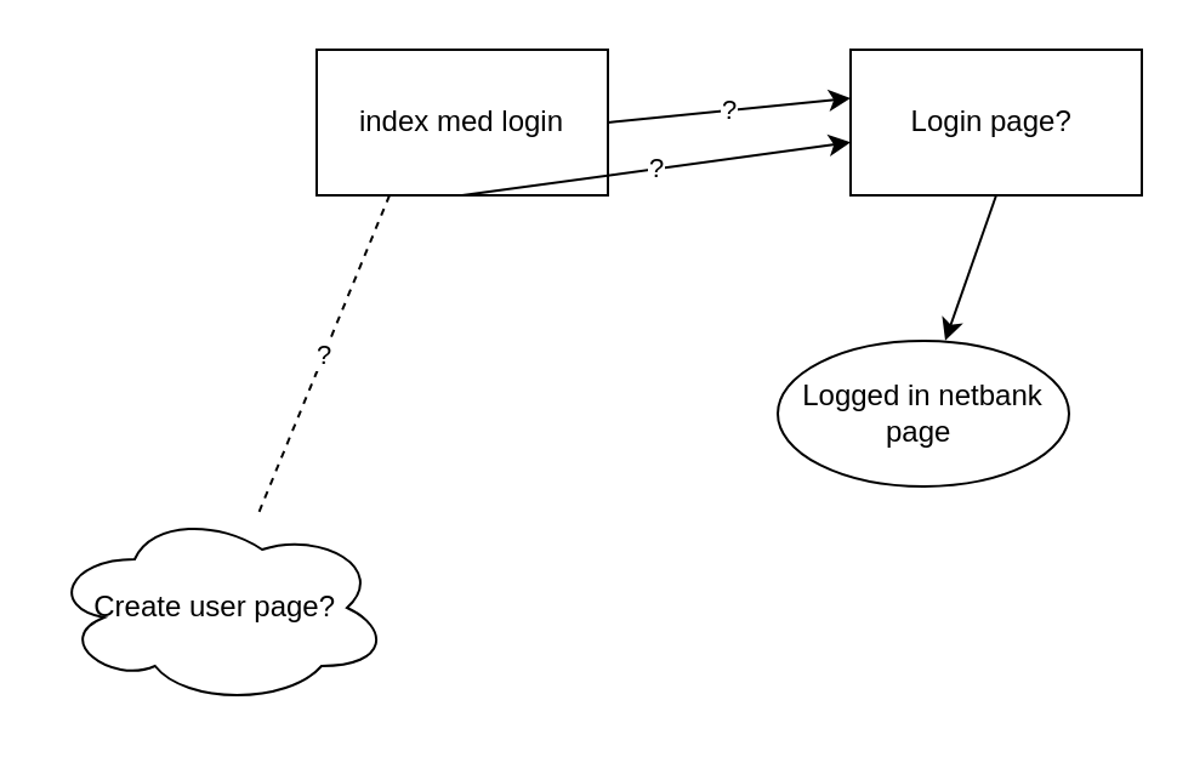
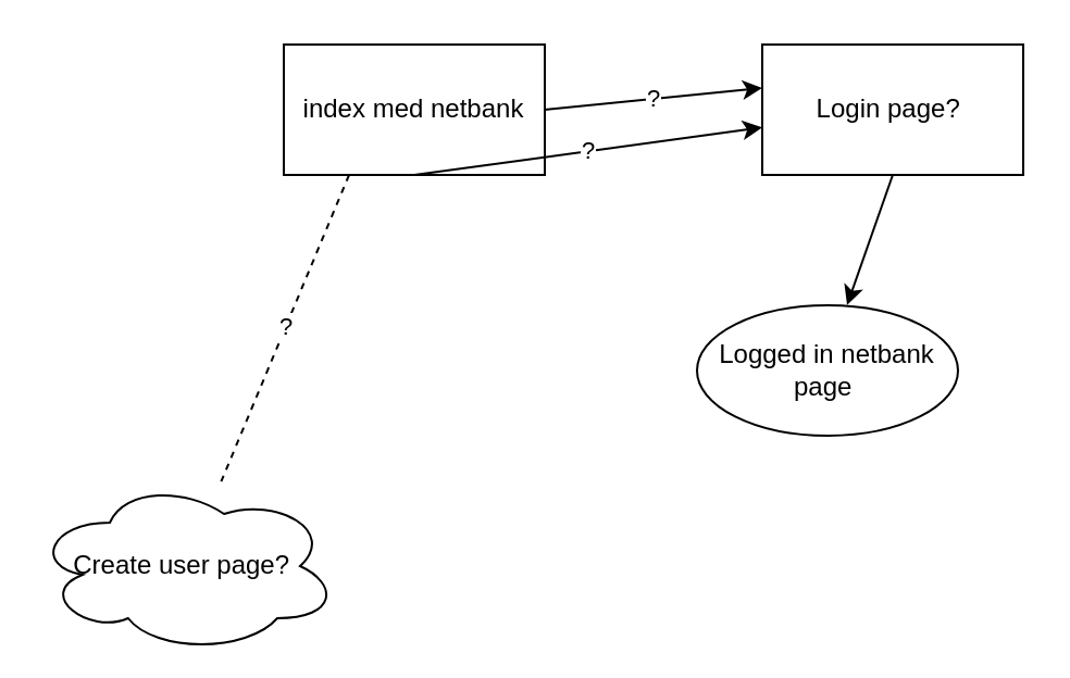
- <mxCell id="2" value="index med login" style="rounded=0;whiteSpace=wrap;html=1;" parent="1" vertex="1"><mxGeometry x="130" y="20" width="120" height="60" as="geometry" /></mxCell>
+ <mxCell id="2" value="index med netbank" style="rounded=0;whiteSpace=wrap;html=1;" parent="1" vertex="1"><mxGeometry x="130" y="20" width="120" height="60" as="geometry" /></mxCell>
- <mxCell id="6" value="Create user page?&amp;nbsp;" style="ellipse;shape=cloud;whiteSpace=wrap;html=1;" vertex="1" parent="1"><mxGeometry x="20" y="210" width="140" height="80" as="geometry" /></mxCell>
+ <mxCell id="6" value="Create user page?&amp;nbsp;" style="ellipse;shape=cloud;whiteSpace=wrap;html=1;" vertex="1" parent="1"><mxGeometry x="15" y="220" width="140" height="80" as="geometry" /></mxCell>
